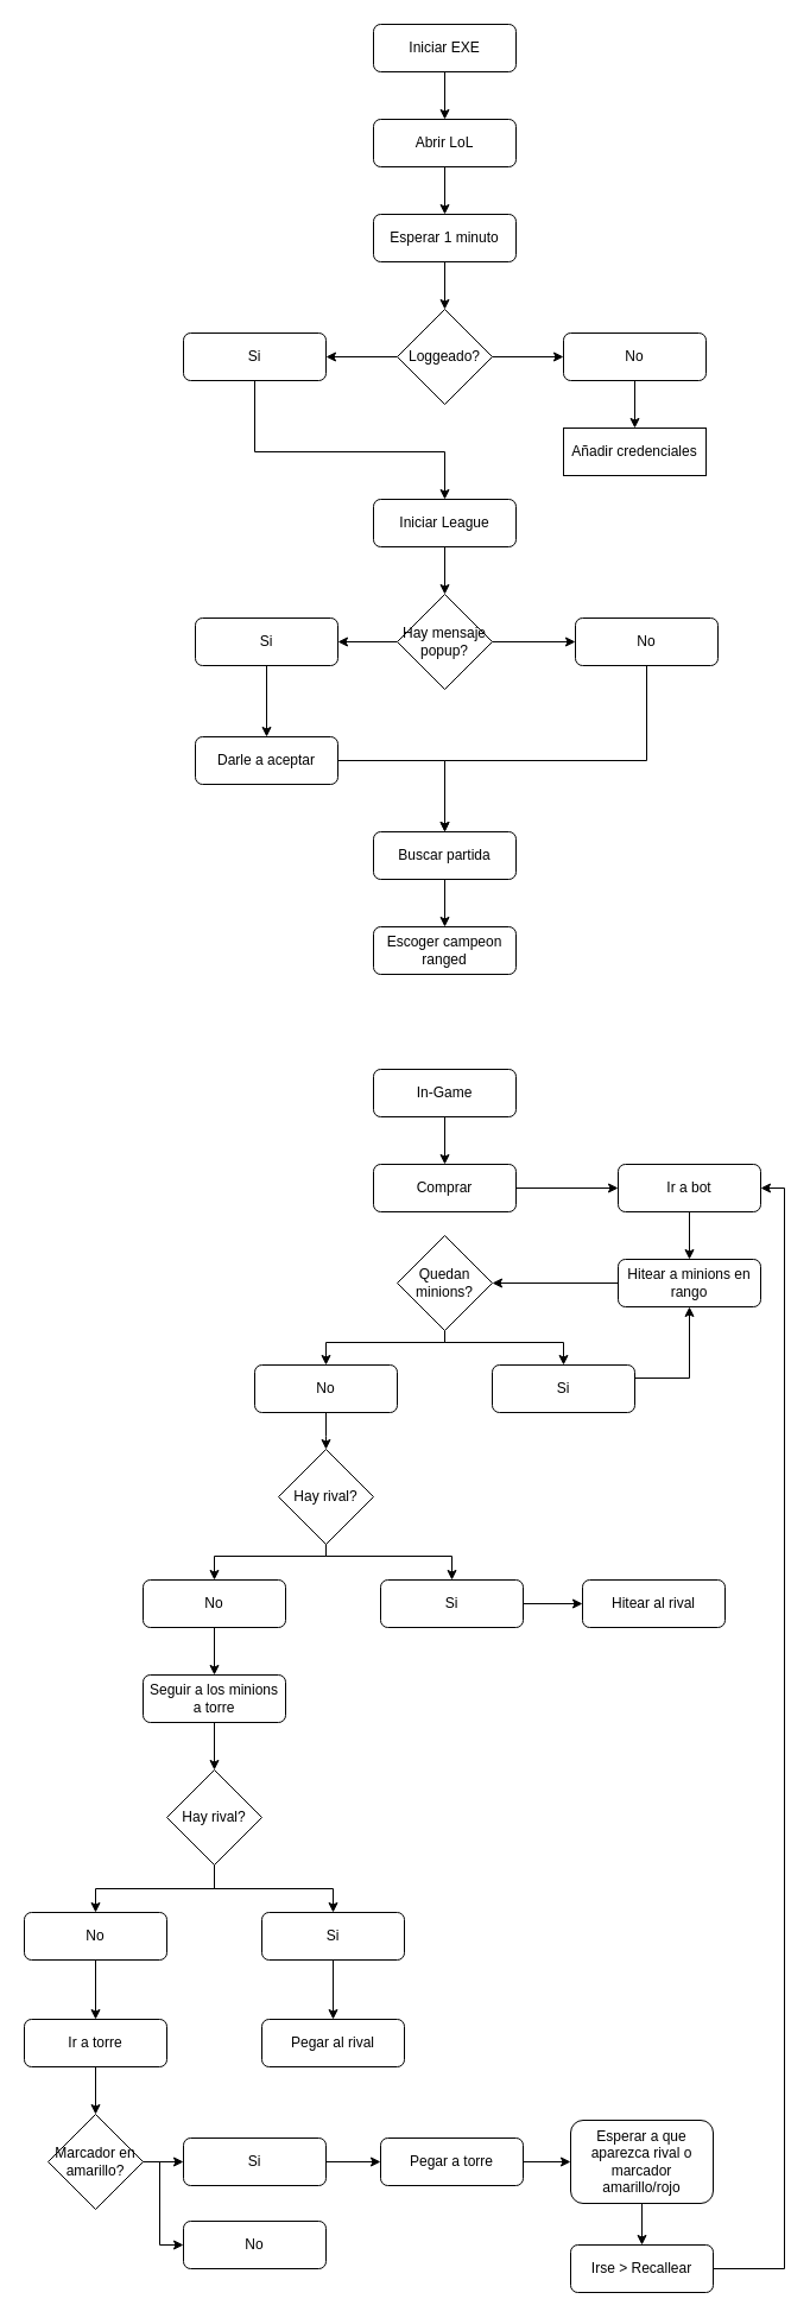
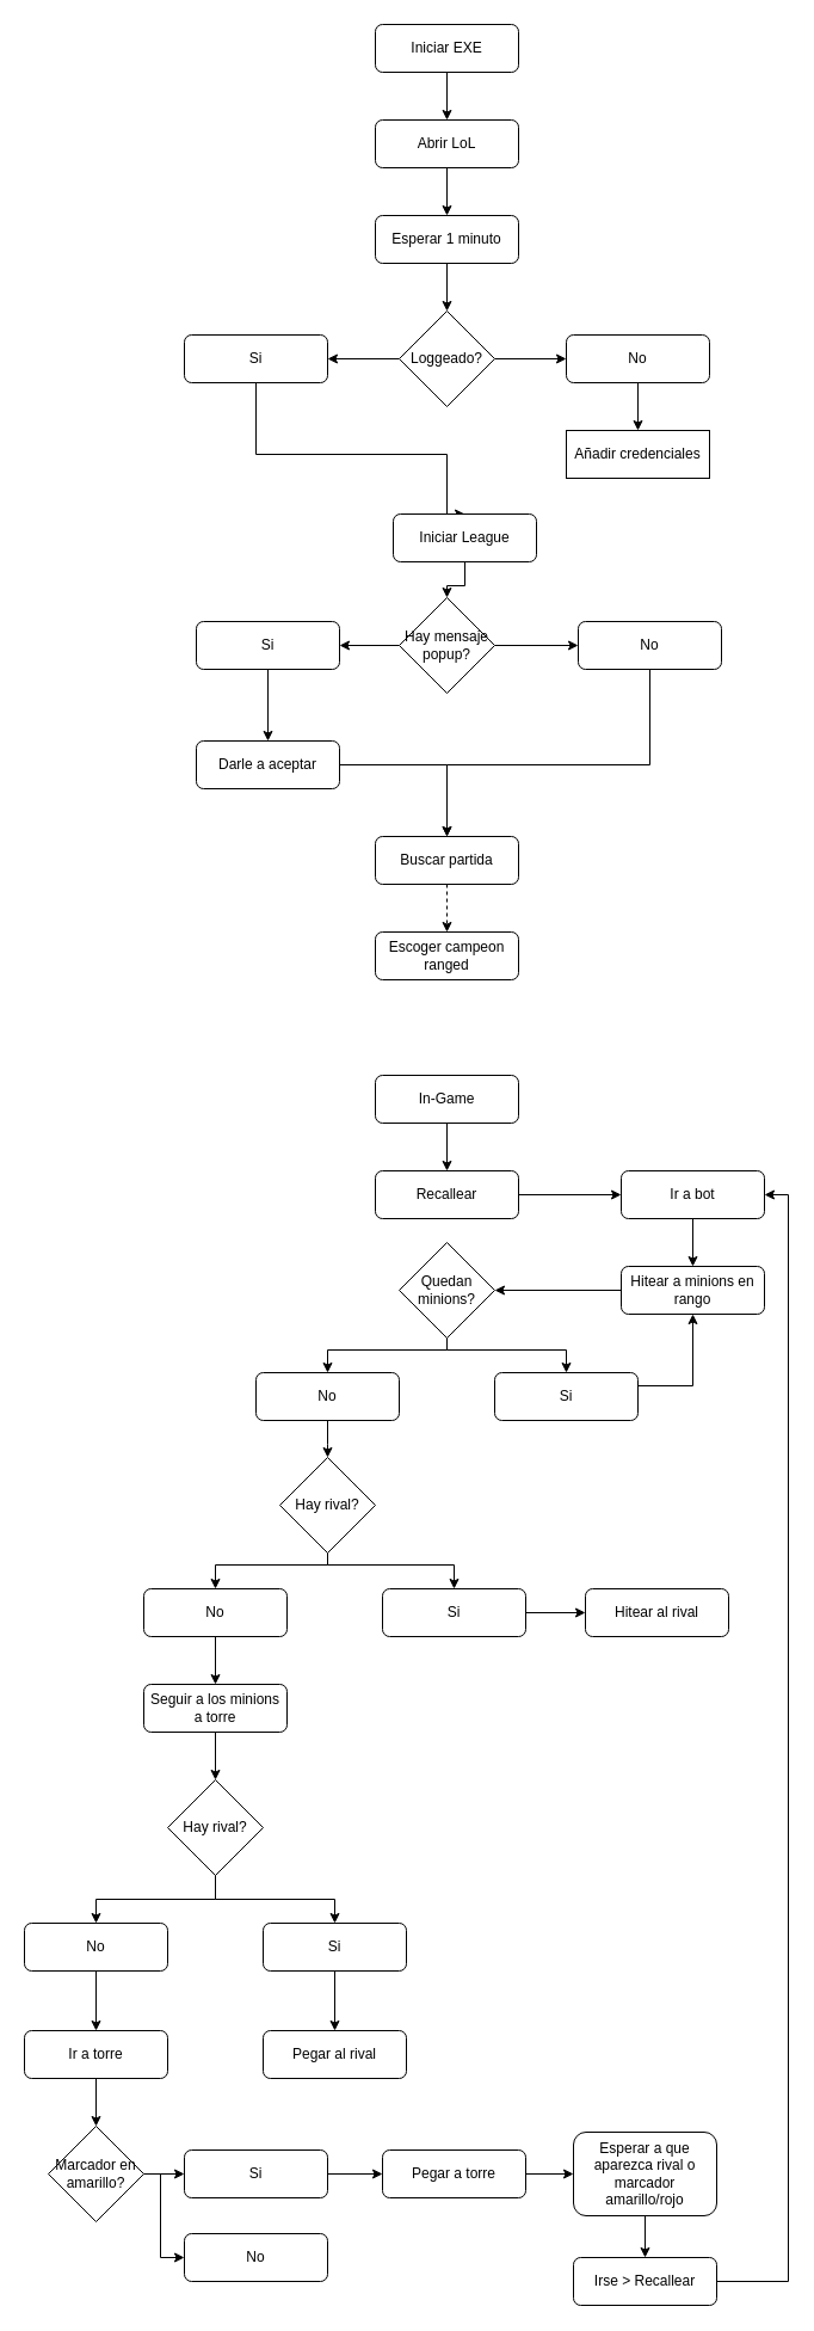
- <mxCell id="16" value="Iniciar League" style="rounded=1;whiteSpace=wrap;html=1;fontSize=12;glass=0;strokeWidth=1;shadow=0;" vertex="1" parent="1"><mxGeometry x="314" y="420" width="120" height="40" as="geometry" /></mxCell>
+ <mxCell id="16" value="Iniciar League" style="rounded=1;whiteSpace=wrap;html=1;fontSize=12;glass=0;strokeWidth=1;shadow=0;" vertex="1" parent="1"><mxGeometry x="329" y="430" width="120" height="40" as="geometry" /></mxCell>
- <mxCell id="27" style="edgeStyle=orthogonalEdgeStyle;rounded=0;orthogonalLoop=1;jettySize=auto;html=1;" edge="1" parent="1" source="28" target="29"><mxGeometry relative="1" as="geometry" /></mxCell>
+ <mxCell id="27" style="edgeStyle=orthogonalEdgeStyle;rounded=0;orthogonalLoop=1;jettySize=auto;html=1;dashed=1;" edge="1" parent="1" source="28" target="29"><mxGeometry relative="1" as="geometry" /></mxCell>
- <mxCell id="33" value="Comprar" style="rounded=1;whiteSpace=wrap;html=1;fontSize=12;glass=0;strokeWidth=1;shadow=0;" vertex="1" parent="1"><mxGeometry x="314" y="980" width="120" height="40" as="geometry" /></mxCell>
+ <mxCell id="33" value="Recallear" style="rounded=1;whiteSpace=wrap;html=1;fontSize=12;glass=0;strokeWidth=1;shadow=0;" vertex="1" parent="1"><mxGeometry x="314" y="980" width="120" height="40" as="geometry" /></mxCell>
